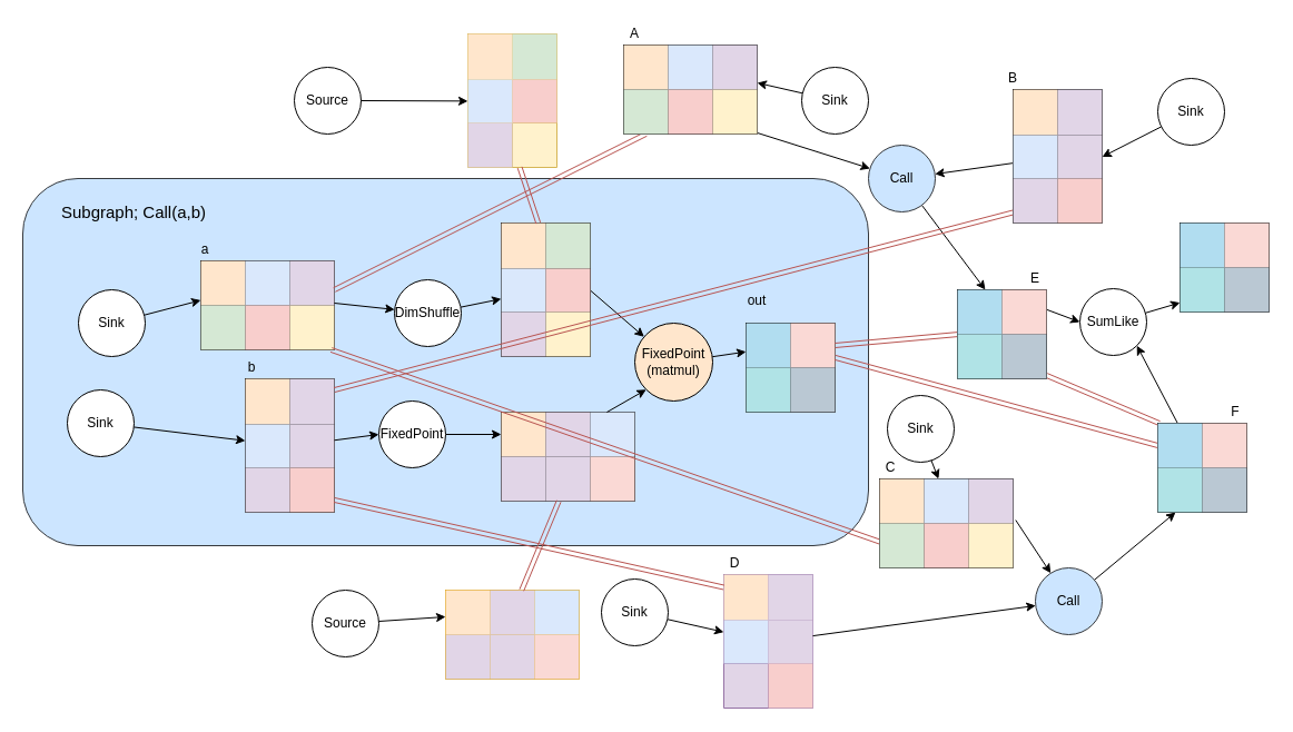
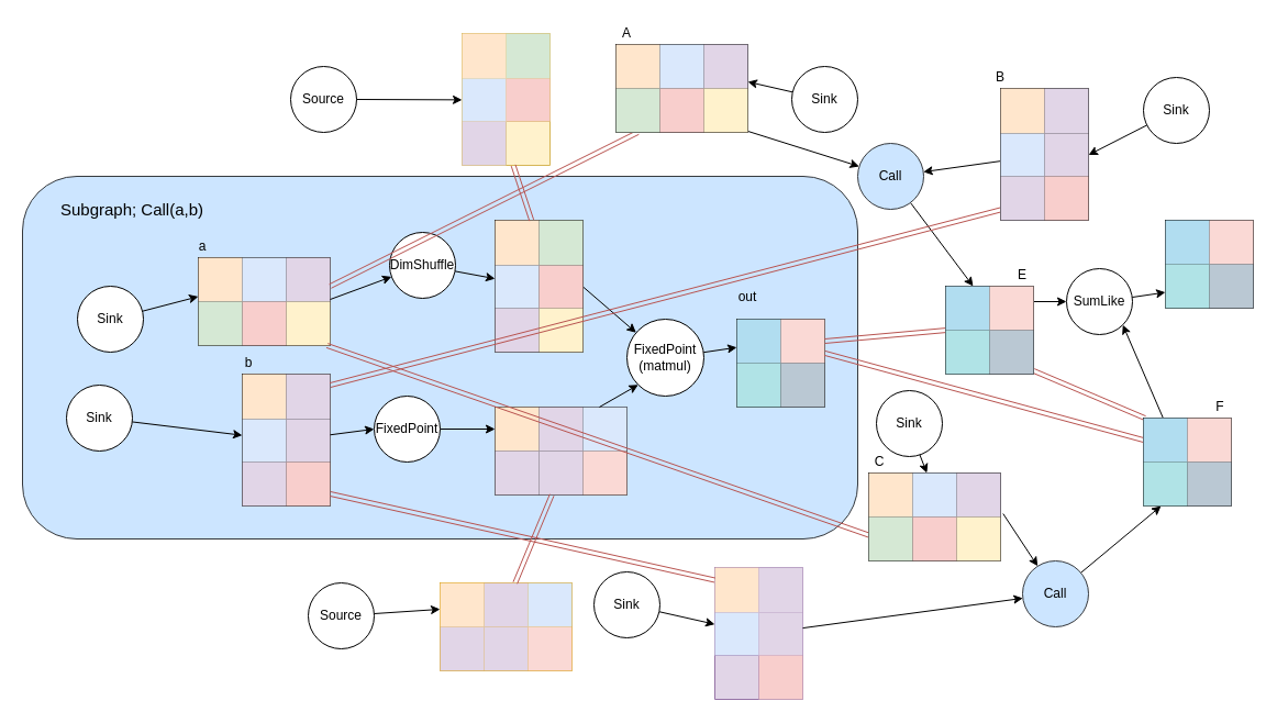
- <mxCell id="29" value="DimShuffle" style="ellipse;whiteSpace=wrap;html=1;aspect=fixed;" parent="1" vertex="1"><mxGeometry x="354" y="251" width="60" height="60" as="geometry" /></mxCell>
+ <mxCell id="29" value="DimShuffle" style="ellipse;whiteSpace=wrap;html=1;aspect=fixed;" parent="1" vertex="1"><mxGeometry x="354" y="211" width="60" height="60" as="geometry" /></mxCell>
- <mxCell id="84" value="SumLike" style="ellipse;whiteSpace=wrap;html=1;aspect=fixed;" parent="1" vertex="1"><mxGeometry x="970" y="259" width="60" height="60" as="geometry" /></mxCell>
+ <mxCell id="84" value="SumLike" style="ellipse;whiteSpace=wrap;html=1;aspect=fixed;" parent="1" vertex="1"><mxGeometry x="970" y="244" width="60" height="60" as="geometry" /></mxCell>
- <mxCell id="42" value="FixedPoint&lt;br&gt;(matmul)" style="ellipse;whiteSpace=wrap;html=1;aspect=fixed;fillColor=#ffe6cc;" parent="1" vertex="1"><mxGeometry x="570" y="290" width="70" height="70" as="geometry" /></mxCell>
+ <mxCell id="42" value="FixedPoint&lt;br&gt;(matmul)" style="ellipse;whiteSpace=wrap;html=1;aspect=fixed;" parent="1" vertex="1"><mxGeometry x="570" y="290" width="70" height="70" as="geometry" /></mxCell>
- <mxCell id="132" value="D" style="text;html=1;strokeColor=none;fillColor=none;align=center;verticalAlign=middle;whiteSpace=wrap;rounded=0;" parent="1" vertex="1"><mxGeometry x="640" y="496" width="40" height="20" as="geometry" /></mxCell>
